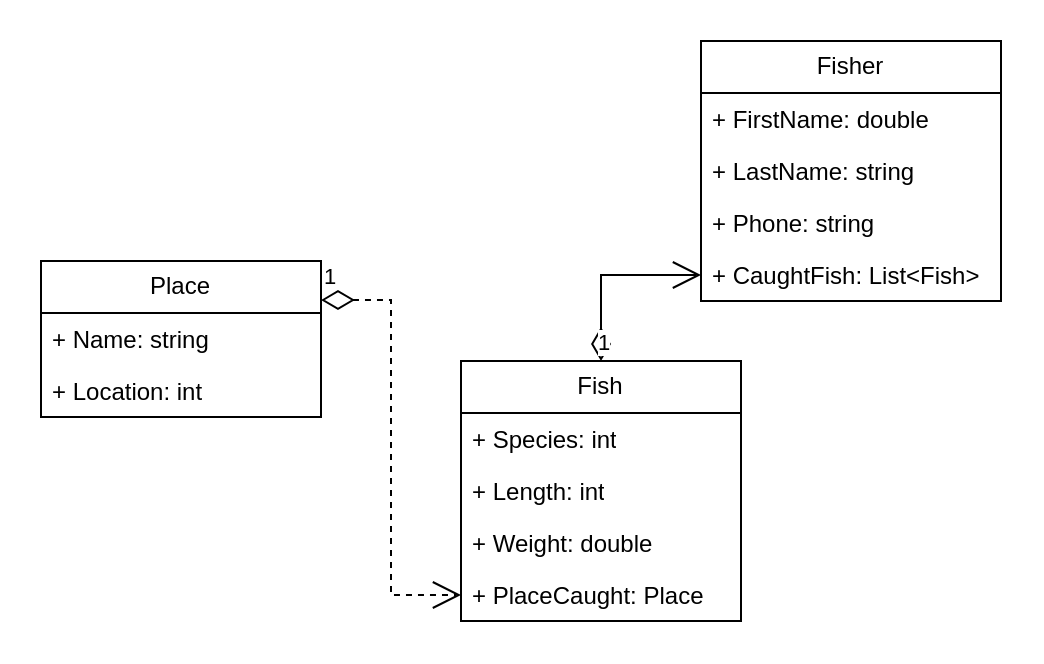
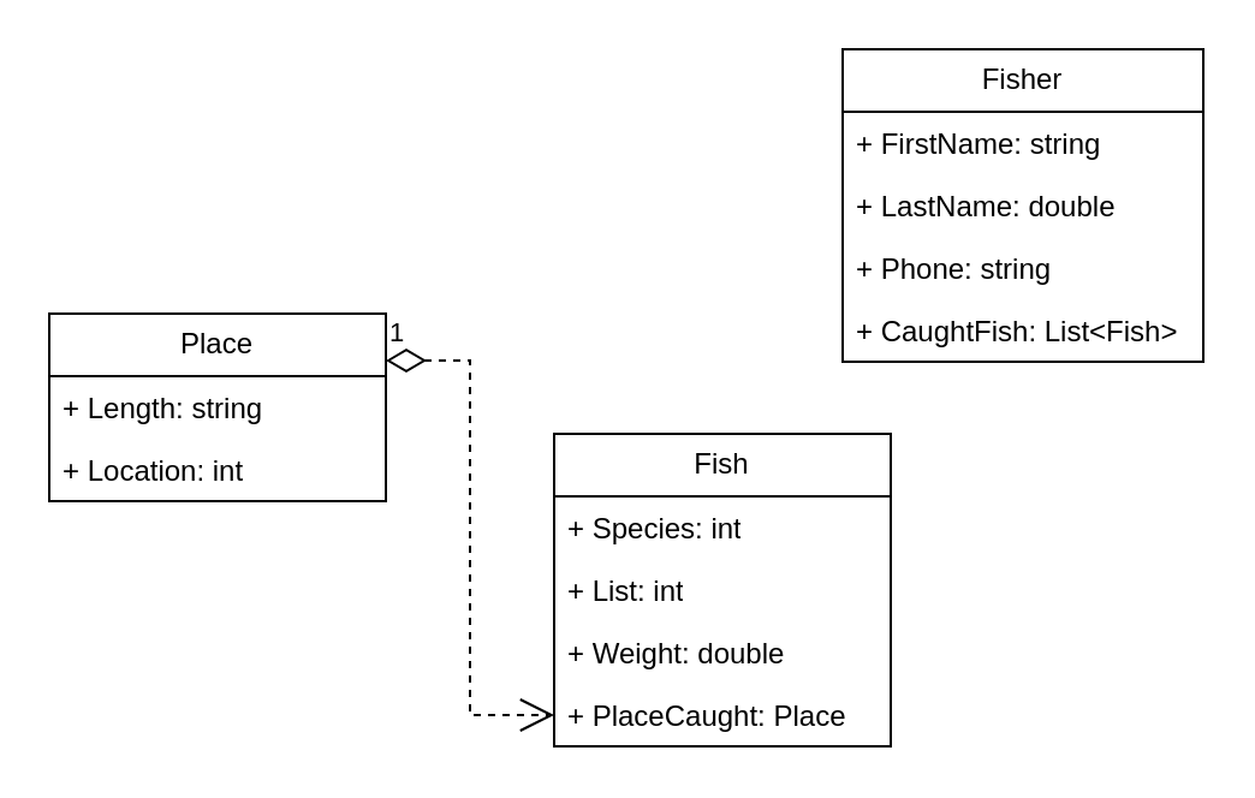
- <mxCell id="6" value="+ FirstName: double" style="text;strokeColor=none;fillColor=none;align=left;verticalAlign=top;spacingLeft=4;spacingRight=4;overflow=hidden;rotatable=0;points=[[0,0.5],[1,0.5]];portConstraint=eastwest;whiteSpace=wrap;html=1;" vertex="1" parent="5"><mxGeometry y="26" width="150" height="26" as="geometry" /></mxCell>
+ <mxCell id="6" value="+ FirstName: string" style="text;strokeColor=none;fillColor=none;align=left;verticalAlign=top;spacingLeft=4;spacingRight=4;overflow=hidden;rotatable=0;points=[[0,0.5],[1,0.5]];portConstraint=eastwest;whiteSpace=wrap;html=1;" vertex="1" parent="5"><mxGeometry y="26" width="150" height="26" as="geometry" /></mxCell>
- <mxCell id="7" value="+ LastName: string" style="text;strokeColor=none;fillColor=none;align=left;verticalAlign=top;spacingLeft=4;spacingRight=4;overflow=hidden;rotatable=0;points=[[0,0.5],[1,0.5]];portConstraint=eastwest;whiteSpace=wrap;html=1;" vertex="1" parent="5"><mxGeometry y="52" width="150" height="26" as="geometry" /></mxCell>
+ <mxCell id="7" value="+ LastName: double" style="text;strokeColor=none;fillColor=none;align=left;verticalAlign=top;spacingLeft=4;spacingRight=4;overflow=hidden;rotatable=0;points=[[0,0.5],[1,0.5]];portConstraint=eastwest;whiteSpace=wrap;html=1;" vertex="1" parent="5"><mxGeometry y="52" width="150" height="26" as="geometry" /></mxCell>
- <mxCell id="15" value="1" style="endArrow=open;html=1;endSize=12;startArrow=diamondThin;startSize=14;startFill=0;edgeStyle=orthogonalEdgeStyle;align=left;verticalAlign=bottom;rounded=0;exitX=0.5;exitY=0;exitDx=0;exitDy=0;entryX=0;entryY=0.5;entryDx=0;entryDy=0;" edge="1" parent="1" source="10" target="9"><mxGeometry x="-1" y="3" relative="1" as="geometry"><mxPoint x="260" y="180" as="sourcePoint" /><mxPoint x="420" y="180" as="targetPoint" /></mxGeometry></mxCell>
- <mxCell id="3" value="+ Name: string" style="text;strokeColor=none;fillColor=none;align=left;verticalAlign=top;spacingLeft=4;spacingRight=4;overflow=hidden;rotatable=0;points=[[0,0.5],[1,0.5]];portConstraint=eastwest;whiteSpace=wrap;html=1;" vertex="1" parent="2"><mxGeometry y="26" width="140" height="26" as="geometry" /></mxCell>
+ <mxCell id="3" value="+ Length: string" style="text;strokeColor=none;fillColor=none;align=left;verticalAlign=top;spacingLeft=4;spacingRight=4;overflow=hidden;rotatable=0;points=[[0,0.5],[1,0.5]];portConstraint=eastwest;whiteSpace=wrap;html=1;" vertex="1" parent="2"><mxGeometry y="26" width="140" height="26" as="geometry" /></mxCell>
- <mxCell id="12" value="+ Length: int" style="text;strokeColor=none;fillColor=none;align=left;verticalAlign=top;spacingLeft=4;spacingRight=4;overflow=hidden;rotatable=0;points=[[0,0.5],[1,0.5]];portConstraint=eastwest;whiteSpace=wrap;html=1;" vertex="1" parent="10"><mxGeometry y="52" width="140" height="26" as="geometry" /></mxCell>
+ <mxCell id="12" value="+ List: int" style="text;strokeColor=none;fillColor=none;align=left;verticalAlign=top;spacingLeft=4;spacingRight=4;overflow=hidden;rotatable=0;points=[[0,0.5],[1,0.5]];portConstraint=eastwest;whiteSpace=wrap;html=1;" vertex="1" parent="10"><mxGeometry y="52" width="140" height="26" as="geometry" /></mxCell>
